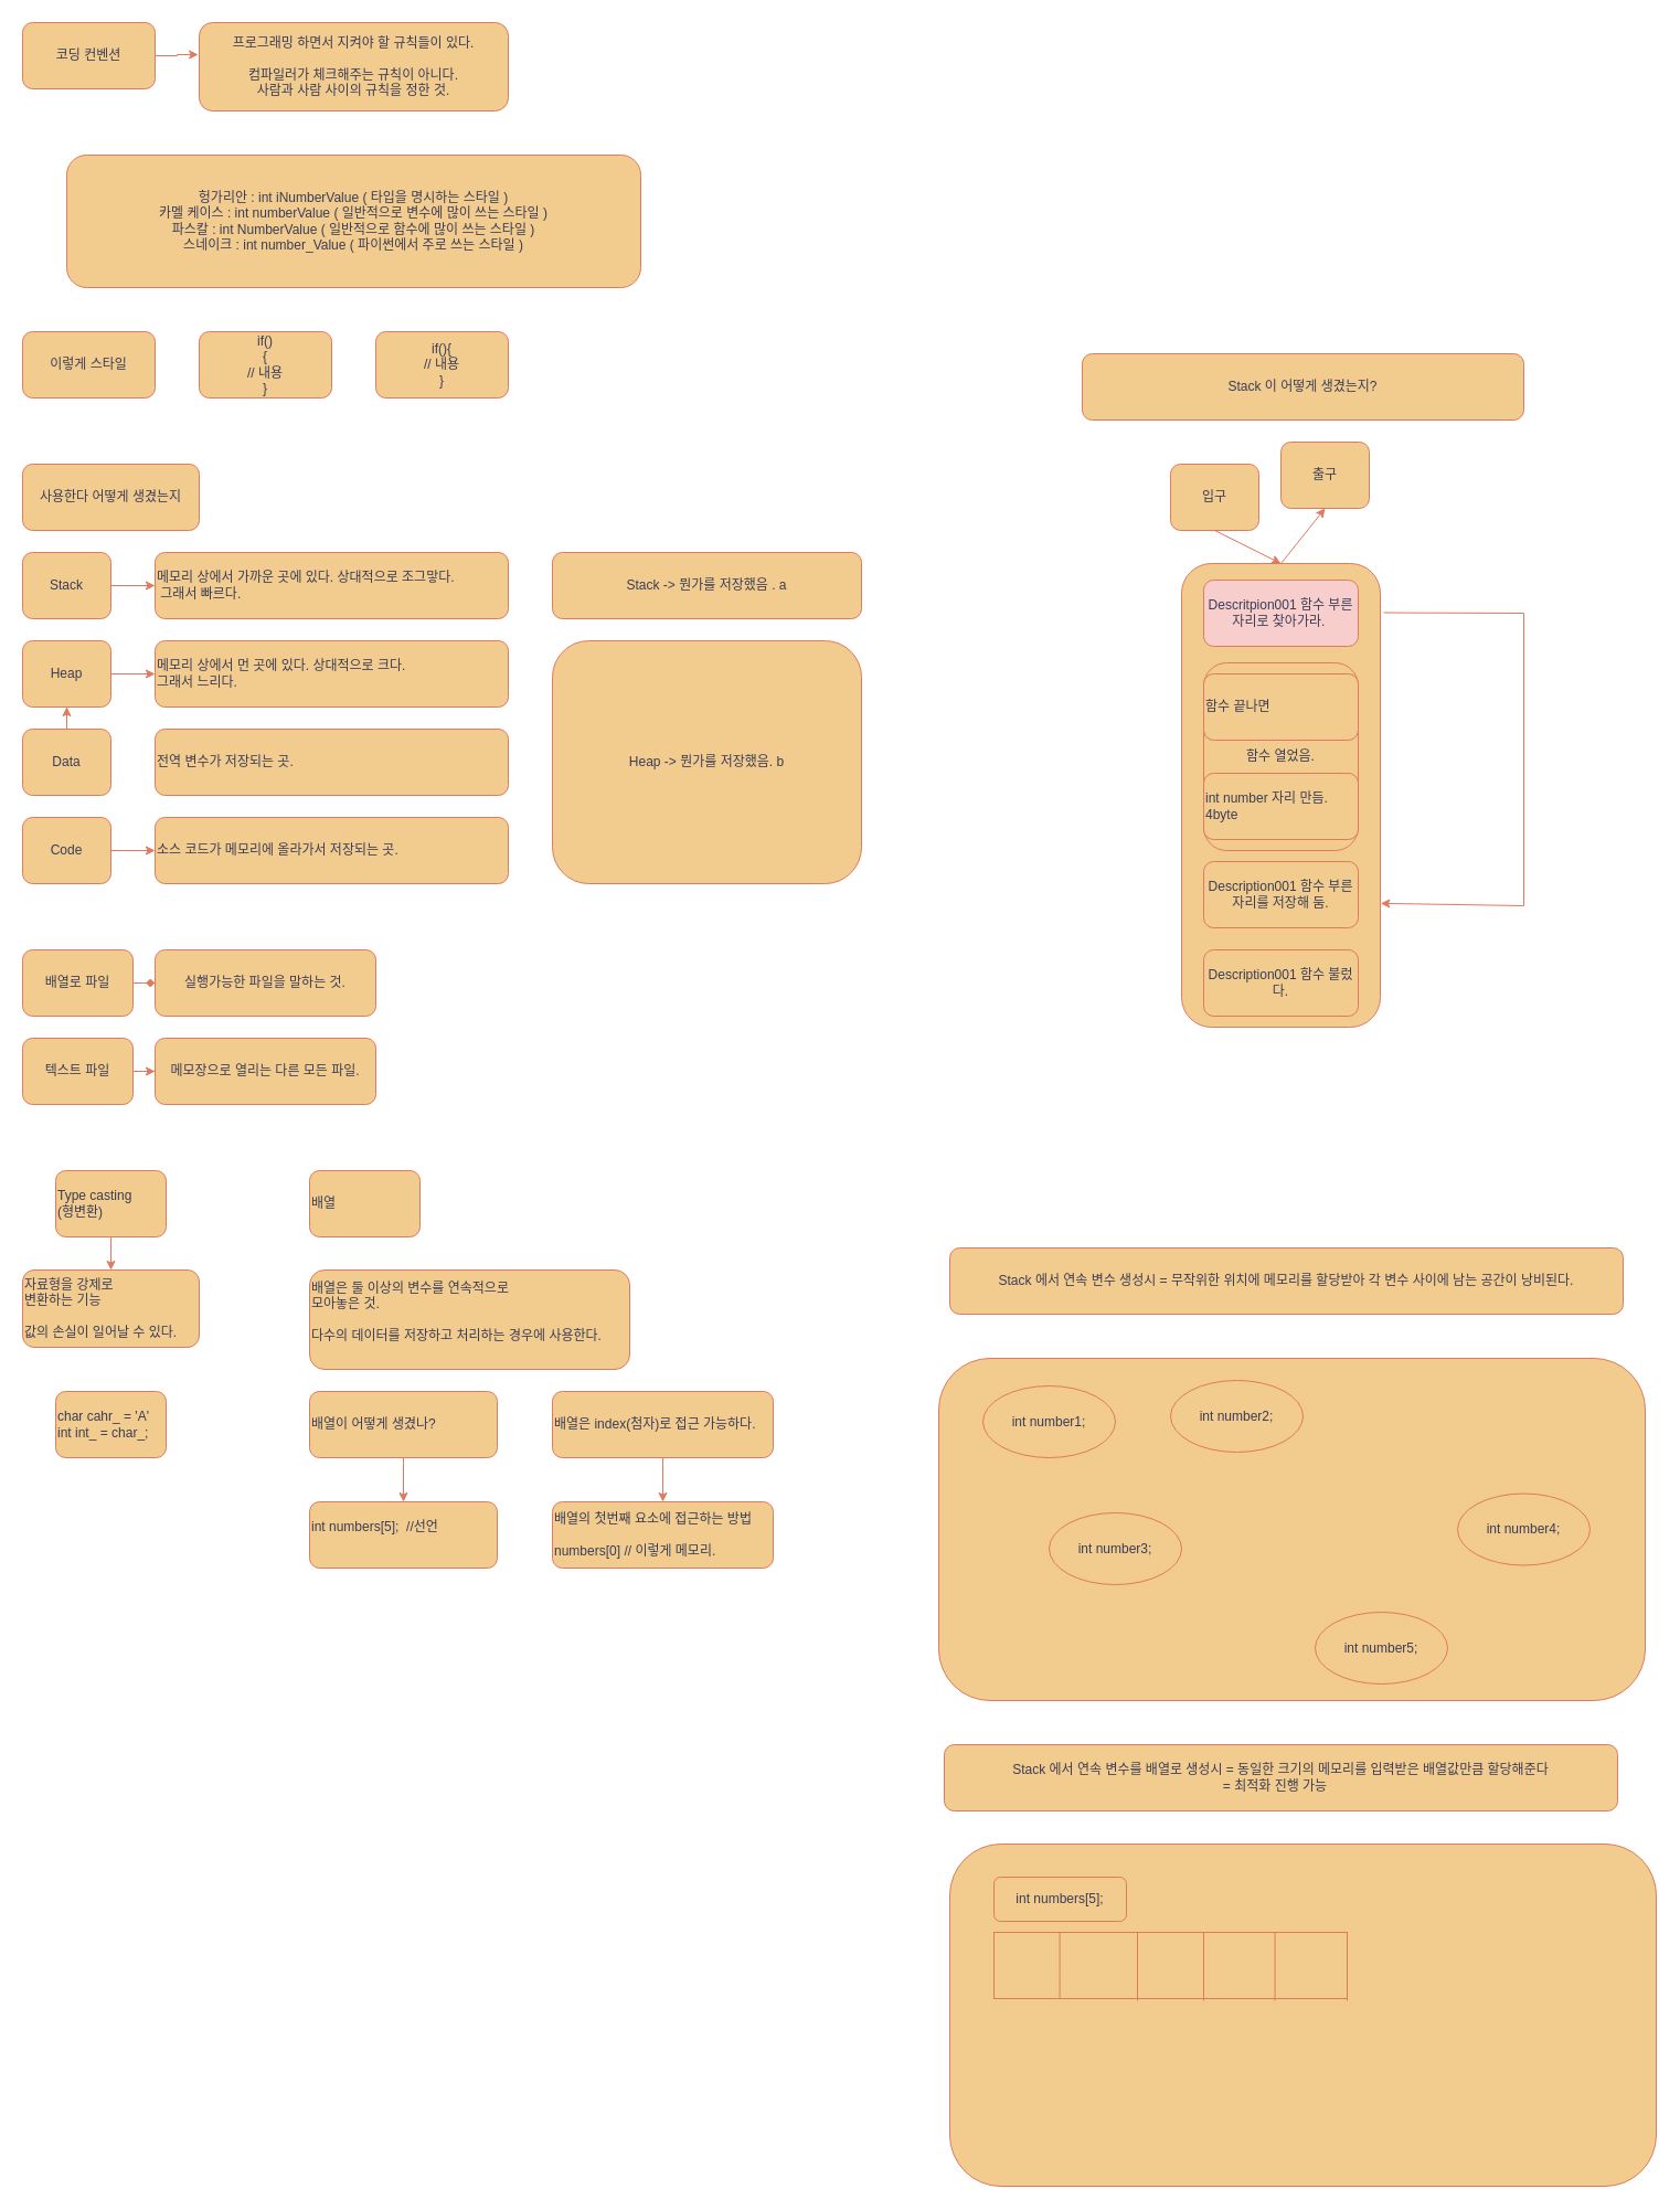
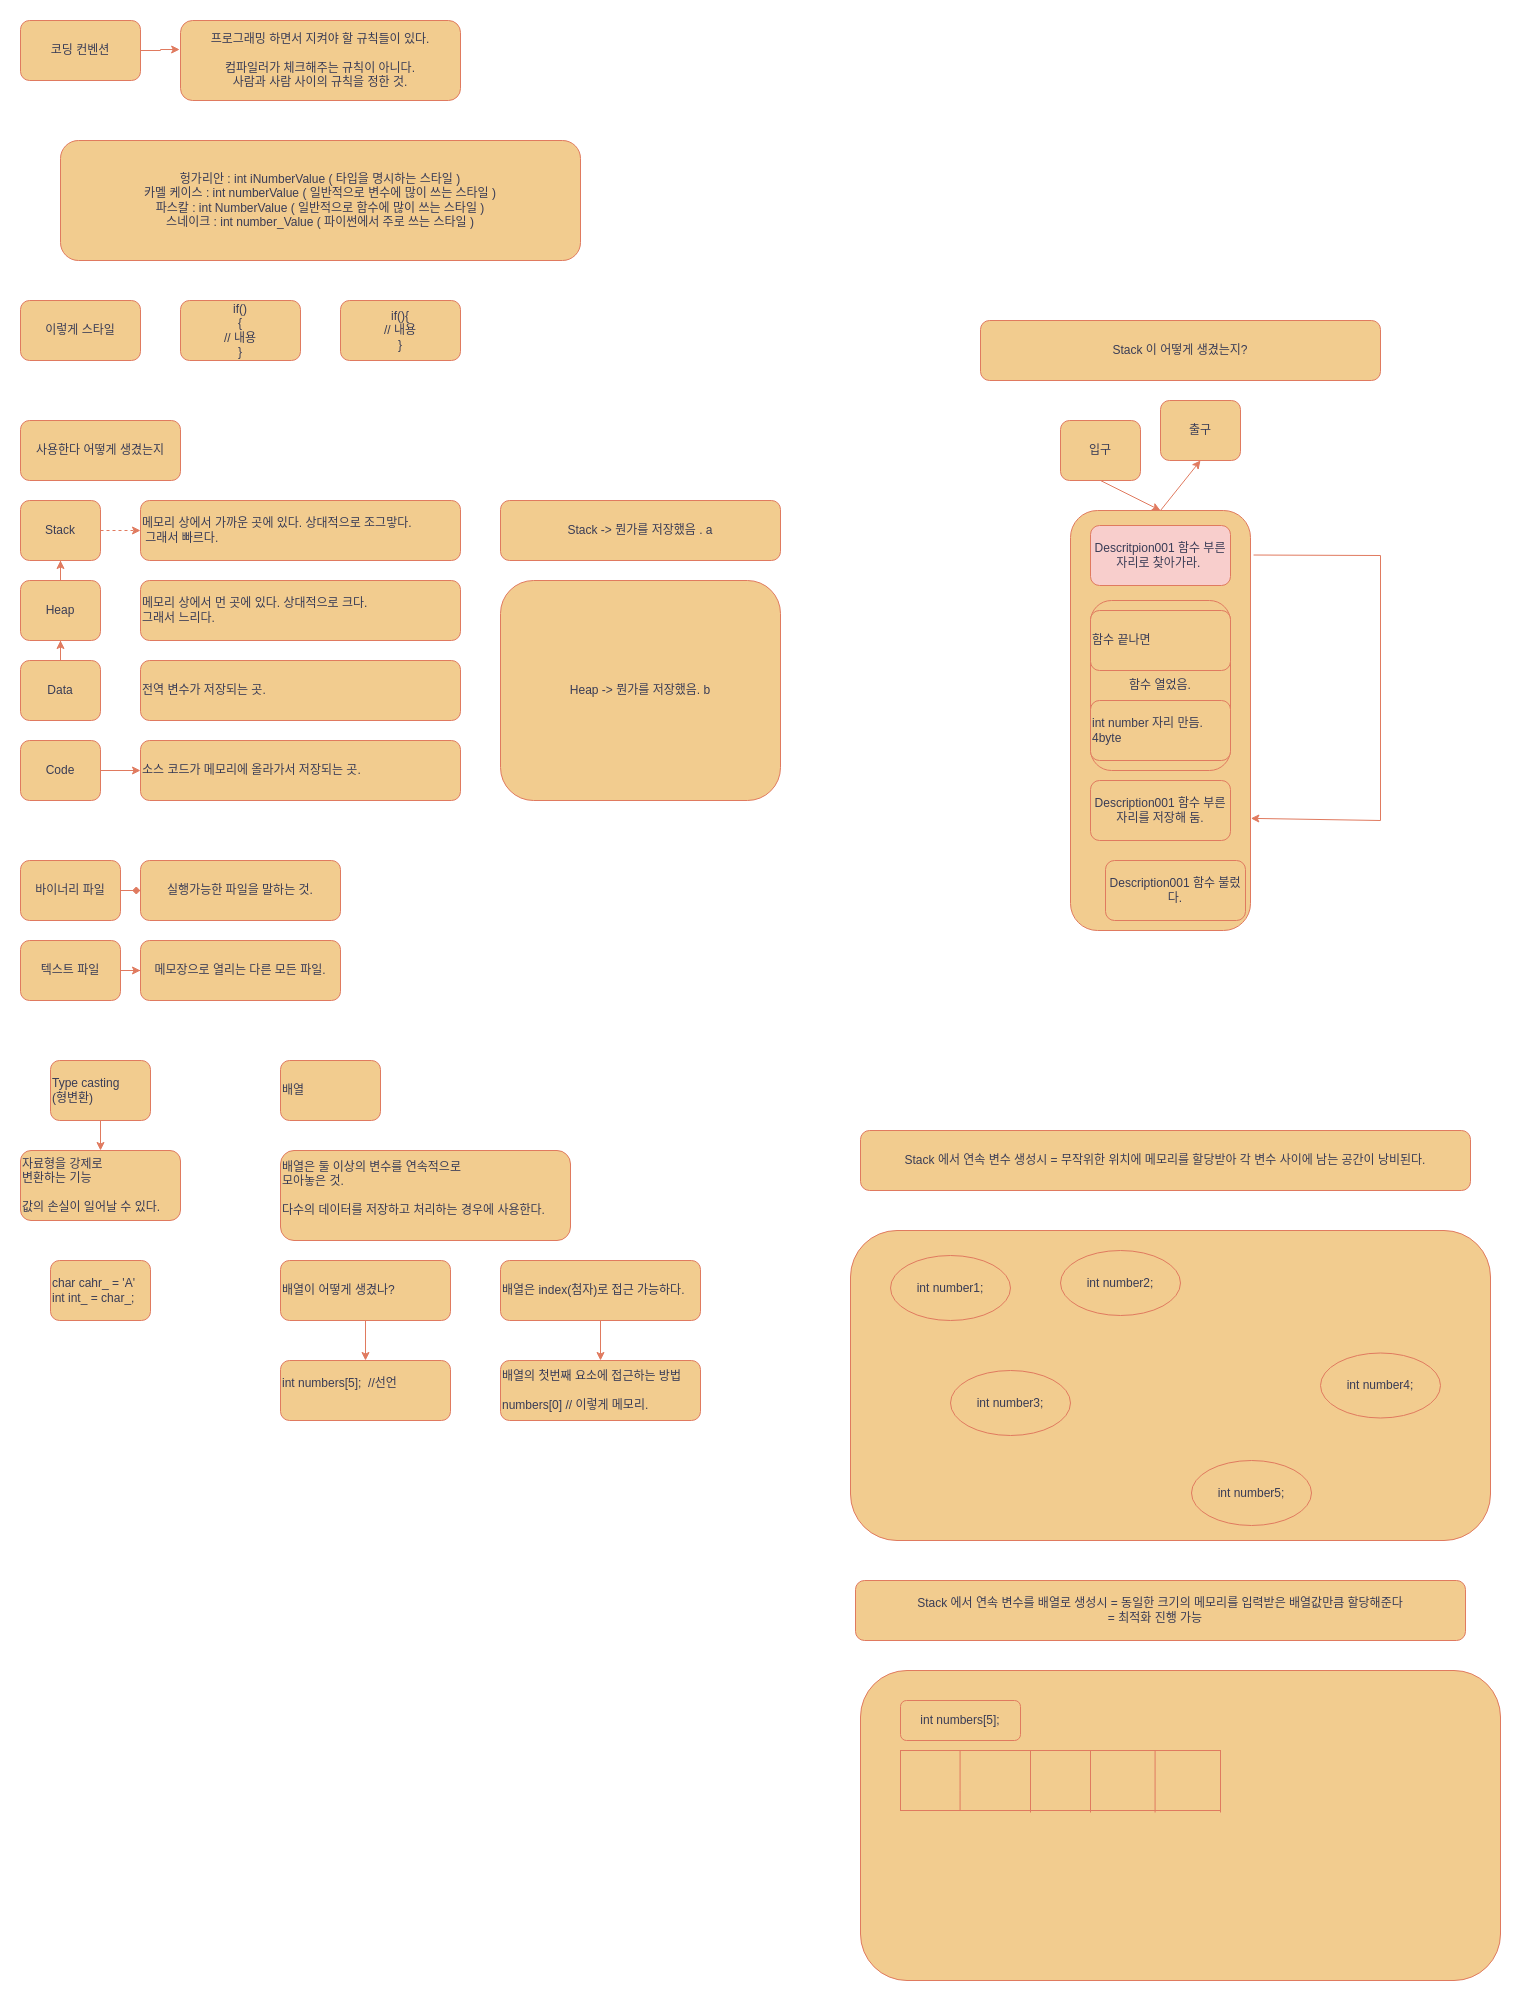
- <mxCell id="10" style="edgeStyle=orthogonalEdgeStyle;rounded=0;orthogonalLoop=1;jettySize=auto;html=1;strokeColor=#E07A5F;fontColor=#393C56;fillColor=#F2CC8F;" edge="1" parent="1" source="11" target="18"><mxGeometry relative="1" as="geometry" /></mxCell>
+ <mxCell id="10" style="edgeStyle=orthogonalEdgeStyle;rounded=0;orthogonalLoop=1;jettySize=auto;html=1;strokeColor=#E07A5F;fontColor=#393C56;fillColor=#F2CC8F;dashed=1;" edge="1" parent="1" source="11" target="18"><mxGeometry relative="1" as="geometry" /></mxCell>
- <mxCell id="12" style="edgeStyle=orthogonalEdgeStyle;rounded=0;orthogonalLoop=1;jettySize=auto;html=1;entryX=0;entryY=0.5;entryDx=0;entryDy=0;strokeColor=#E07A5F;fontColor=#393C56;fillColor=#F2CC8F;" edge="1" parent="1" source="13" target="21"><mxGeometry relative="1" as="geometry" /></mxCell>
+ <mxCell id="12" style="edgeStyle=orthogonalEdgeStyle;rounded=0;orthogonalLoop=1;jettySize=auto;html=1;strokeColor=#E07A5F;fontColor=#393C56;fillColor=#F2CC8F;" edge="1" parent="1" source="13" target="11"><mxGeometry relative="1" as="geometry" /></mxCell>
- <mxCell id="39" value="배열로 파일" style="rounded=1;whiteSpace=wrap;html=1;labelBackgroundColor=none;fillColor=#F2CC8F;strokeColor=#E07A5F;fontColor=#393C56;" vertex="1" parent="1"><mxGeometry x="20" y="860" width="100" height="60" as="geometry" /></mxCell>
+ <mxCell id="39" value="바이너리 파일" style="rounded=1;whiteSpace=wrap;html=1;labelBackgroundColor=none;fillColor=#F2CC8F;strokeColor=#E07A5F;fontColor=#393C56;" vertex="1" parent="1"><mxGeometry x="20" y="860" width="100" height="60" as="geometry" /></mxCell>
- <mxCell id="31" value="Description001 함수 불렀다." style="rounded=1;whiteSpace=wrap;html=1;labelBackgroundColor=none;fillColor=#F2CC8F;strokeColor=#E07A5F;fontColor=#393C56;" vertex="1" parent="1"><mxGeometry x="1090" y="860" width="140" height="60" as="geometry" /></mxCell>
+ <mxCell id="31" value="Description001 함수 불렀다." style="rounded=1;whiteSpace=wrap;html=1;labelBackgroundColor=none;fillColor=#F2CC8F;strokeColor=#E07A5F;fontColor=#393C56;" vertex="1" parent="1"><mxGeometry x="1105" y="860" width="140" height="60" as="geometry" /></mxCell>
